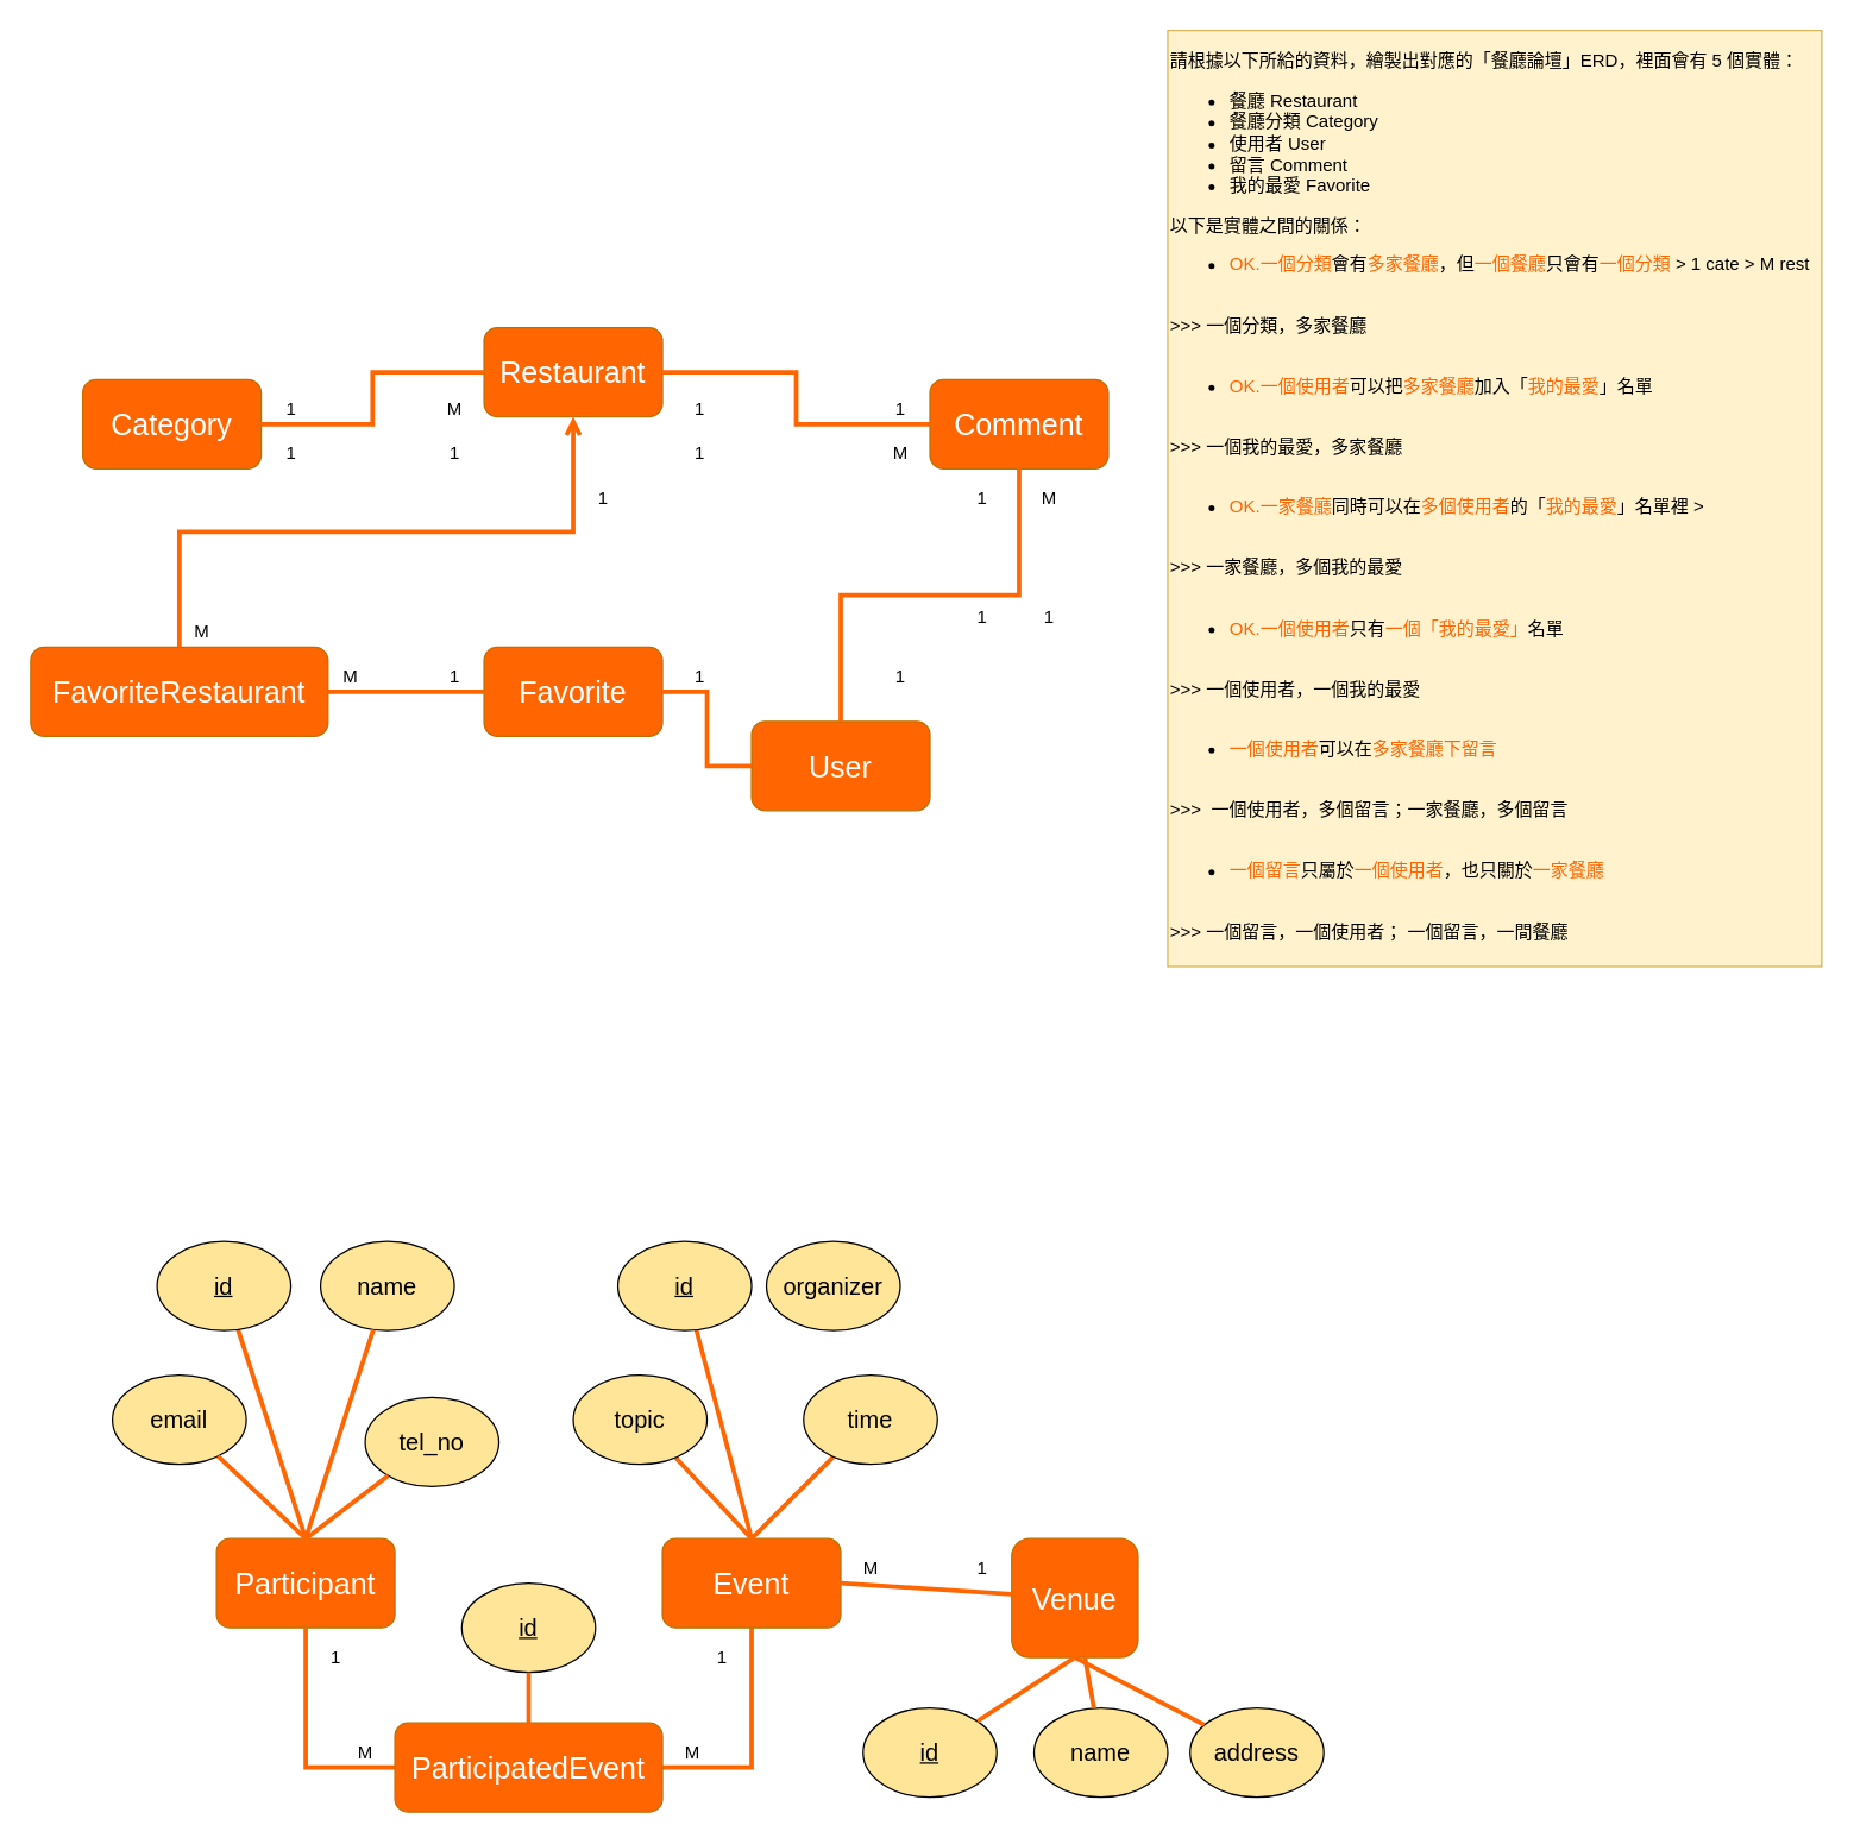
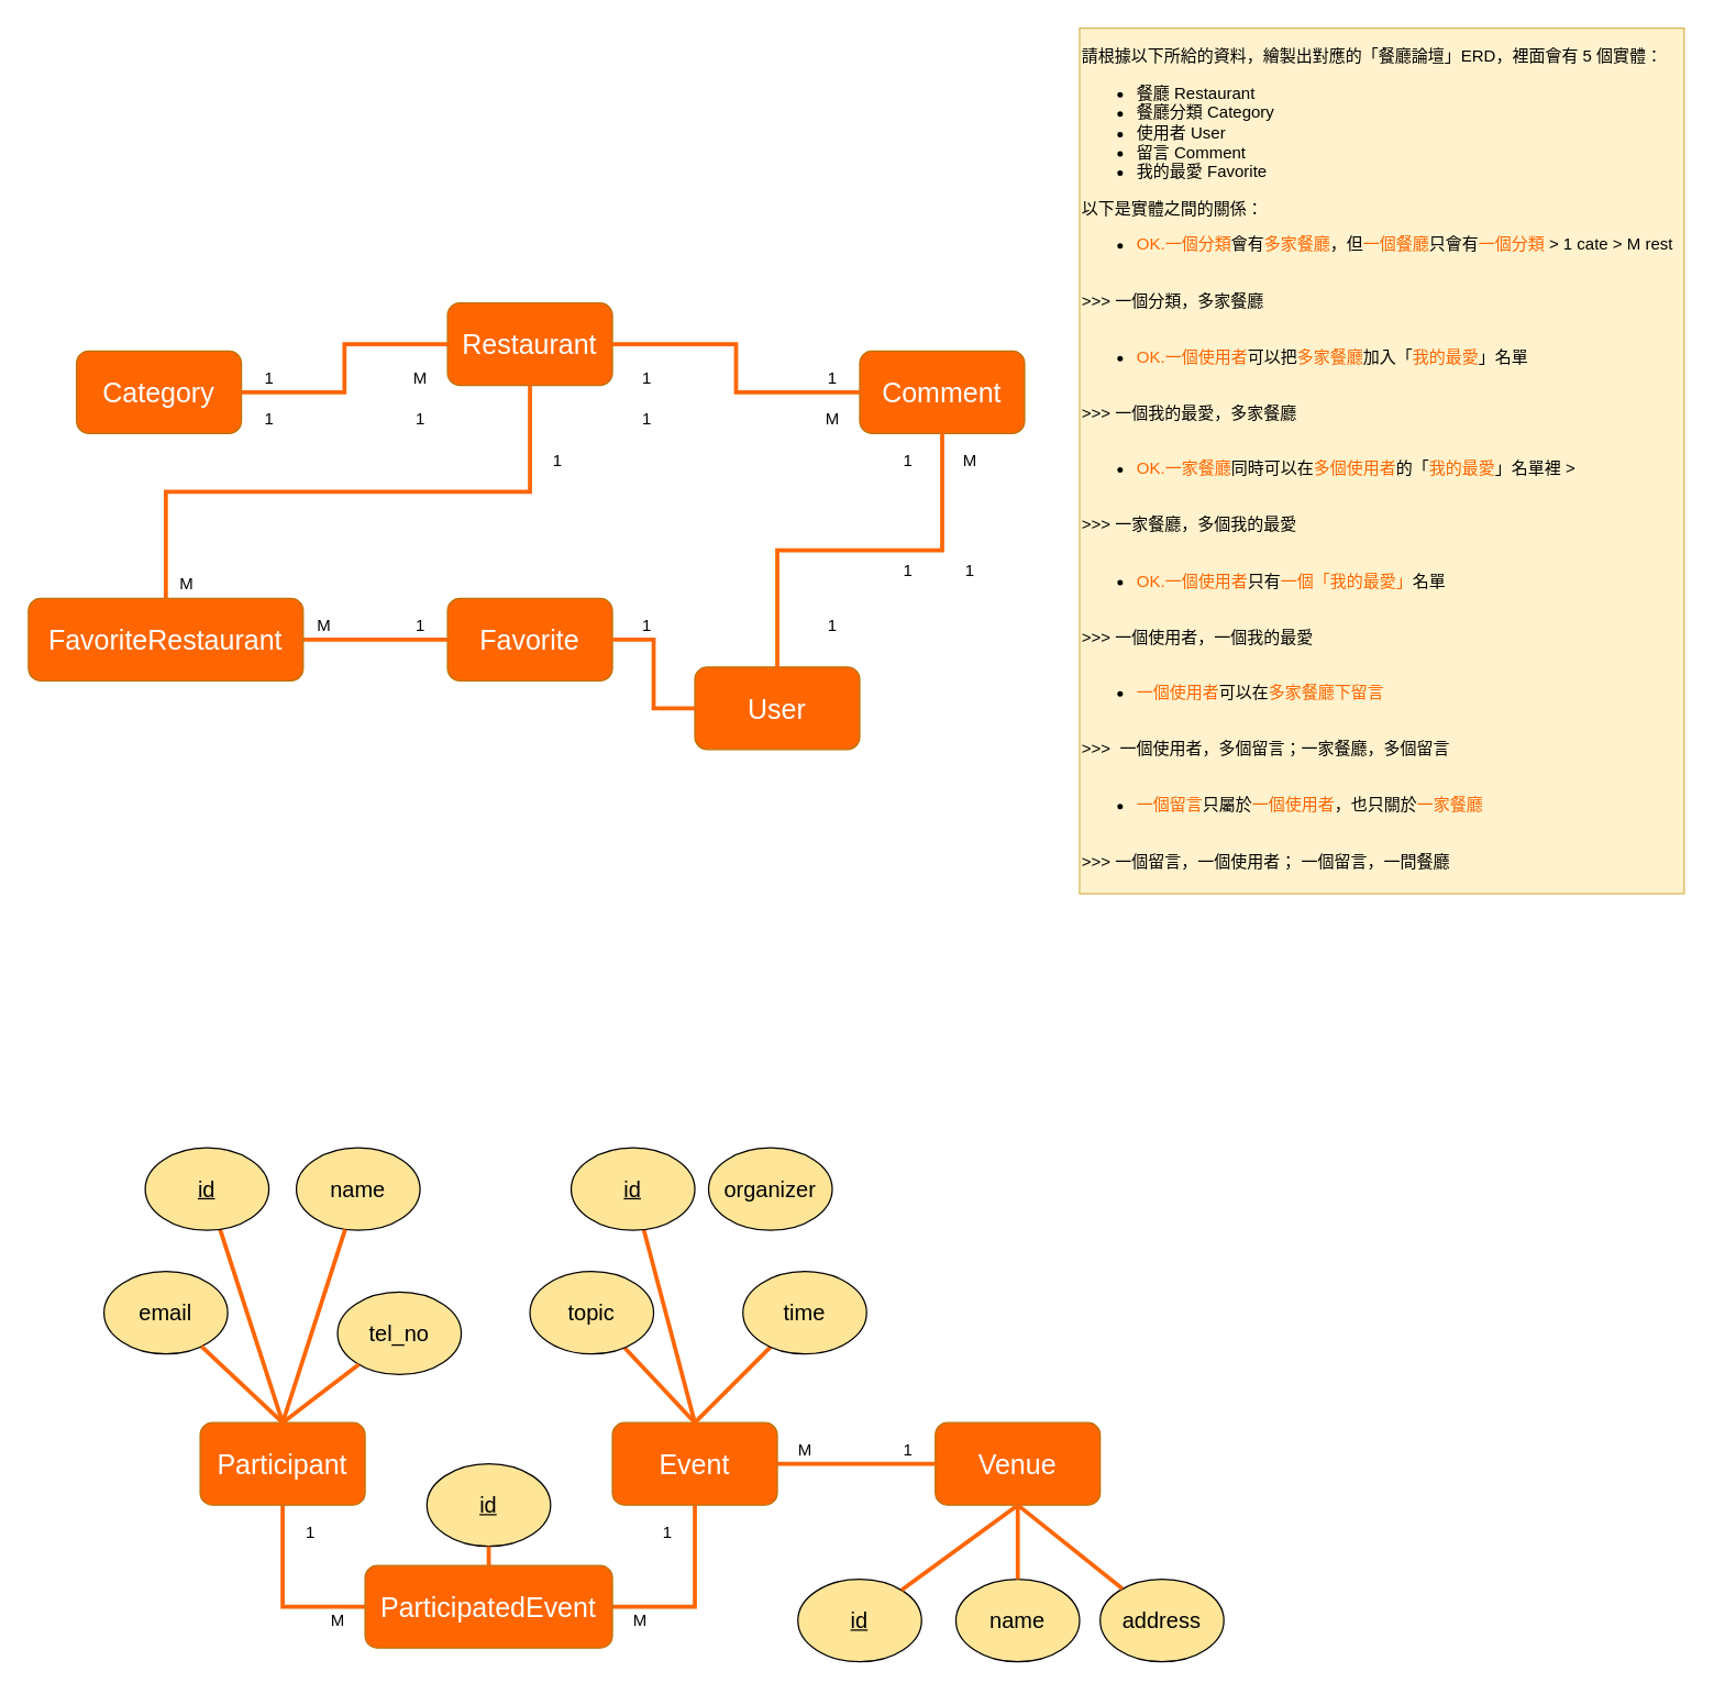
- <mxCell id="68" style="edgeStyle=orthogonalEdgeStyle;rounded=0;orthogonalLoop=1;jettySize=auto;html=1;strokeWidth=3;endArrow=open;endFill=0;strokeColor=#FF6602;exitX=0.5;exitY=0;exitDx=0;exitDy=0;entryX=0.5;entryY=1;entryDx=0;entryDy=0;" parent="1" source="67" target="40" edge="1"><mxGeometry relative="1" as="geometry"><mxPoint x="230" as="sourcePoint" y="475" /><mxPoint x="290" as="targetPoint" y="475" /></mxGeometry></mxCell>
+ <mxCell id="68" style="edgeStyle=orthogonalEdgeStyle;rounded=0;orthogonalLoop=1;jettySize=auto;html=1;strokeWidth=3;endArrow=none;endFill=0;strokeColor=#FF6602;exitX=0.5;exitY=0;exitDx=0;exitDy=0;entryX=0.5;entryY=1;entryDx=0;entryDy=0;" parent="1" source="67" target="40" edge="1"><mxGeometry relative="1" as="geometry"><mxPoint x="230" as="sourcePoint" y="475" /><mxPoint x="290" as="targetPoint" y="475" /></mxGeometry></mxCell>
- <mxCell id="19" value="Venue" style="rounded=1;whiteSpace=wrap;html=1;fillColor=#FF6602;strokeColor=#BD7000;fontColor=#FFFFFF;fontSize=20;" parent="1" vertex="1"><mxGeometry x="680" y="1035" width="85" height="80" as="geometry" /></mxCell>
+ <mxCell id="19" value="Venue" style="rounded=1;whiteSpace=wrap;html=1;fillColor=#FF6602;strokeColor=#BD7000;fontColor=#FFFFFF;fontSize=20;" parent="1" vertex="1"><mxGeometry x="680" y="1035" width="120" height="60" as="geometry" /></mxCell>
- <mxCell id="33" value="ParticipatedEvent" style="rounded=1;whiteSpace=wrap;html=1;fillColor=#FF6602;strokeColor=#BD7000;fontColor=#FFFFFF;fontSize=20;" parent="1" vertex="1"><mxGeometry x="265" y="1159" width="180" height="60" as="geometry" /></mxCell>
+ <mxCell id="33" value="ParticipatedEvent" style="rounded=1;whiteSpace=wrap;html=1;fillColor=#FF6602;strokeColor=#BD7000;fontColor=#FFFFFF;fontSize=20;" parent="1" vertex="1"><mxGeometry x="265" y="1139" width="180" height="60" as="geometry" /></mxCell>
